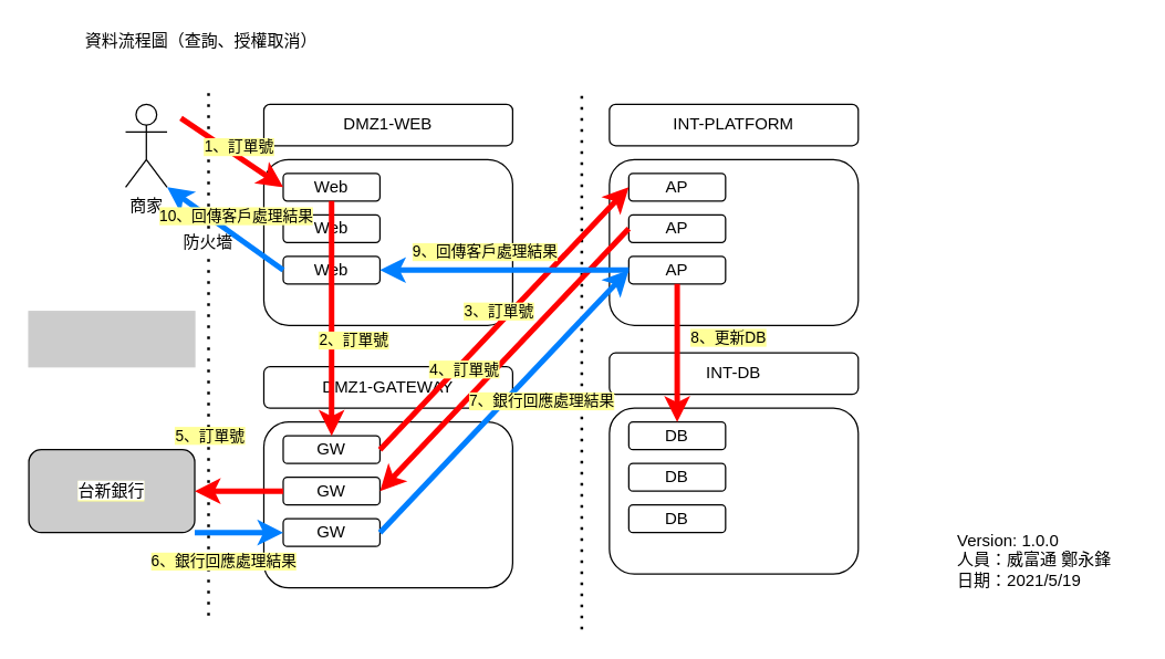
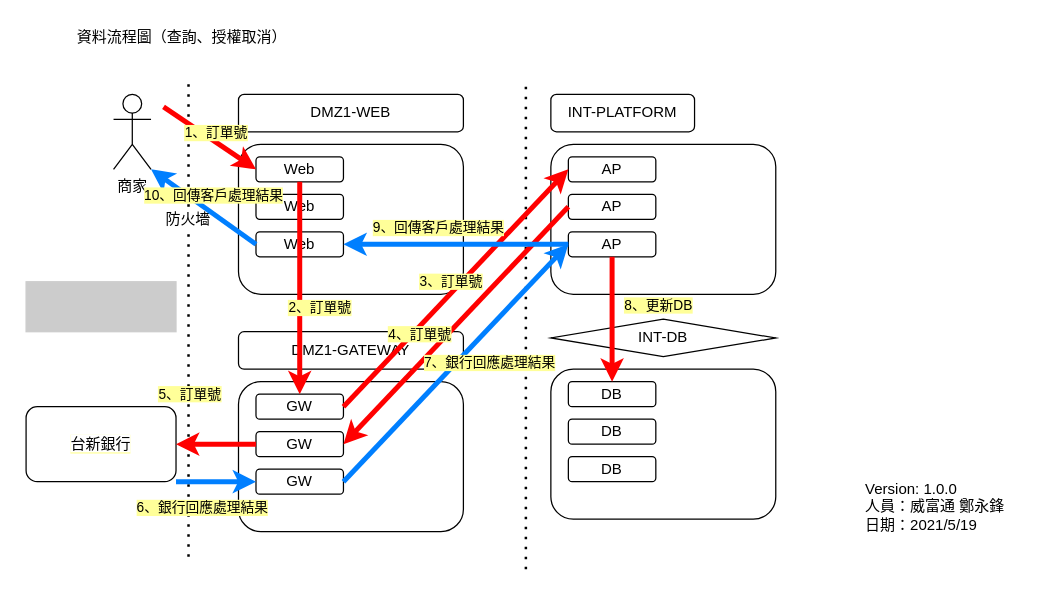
- <mxCell id="10" value="INT-PLATFORM" style="rounded=1;whiteSpace=wrap;html=1;" vertex="1" parent="1"><mxGeometry x="440" y="75" width="180" height="30" as="geometry" /></mxCell>
+ <mxCell id="10" value="INT-PLATFORM" style="rounded=1;whiteSpace=wrap;html=1;" vertex="1" parent="1"><mxGeometry x="440" y="75" width="115" height="30" as="geometry" /></mxCell>
- <mxCell id="15" value="INT-DB" style="rounded=1;whiteSpace=wrap;html=1;" vertex="1" parent="1"><mxGeometry x="440" y="255" width="180" height="30" as="geometry" /></mxCell>
+ <mxCell id="15" value="INT-DB" style="rhombus;whiteSpace=wrap;html=1;" vertex="1" parent="1"><mxGeometry x="440" y="255" width="180" height="30" as="geometry" /></mxCell>
- <mxCell id="36" value="&lt;span style=&quot;background-color: rgb(255 , 255 , 255)&quot;&gt;台新銀行&lt;/span&gt;" style="rounded=1;whiteSpace=wrap;html=1;labelBackgroundColor=#FFFF99;fillColor=#cccccc;" vertex="1" parent="1"><mxGeometry x="20" y="325" width="120" height="60" as="geometry" /></mxCell>
+ <mxCell id="36" value="&lt;span style=&quot;background-color: rgb(255 , 255 , 255)&quot;&gt;台新銀行&lt;/span&gt;" style="rounded=1;whiteSpace=wrap;html=1;labelBackgroundColor=#FFFF99;fillColor=#FFFFFF;" vertex="1" parent="1"><mxGeometry x="20" y="325" width="120" height="60" as="geometry" /></mxCell>
